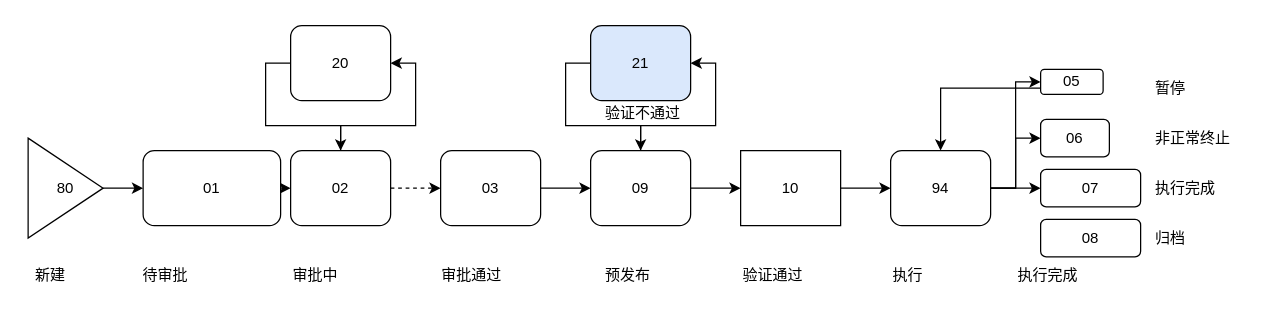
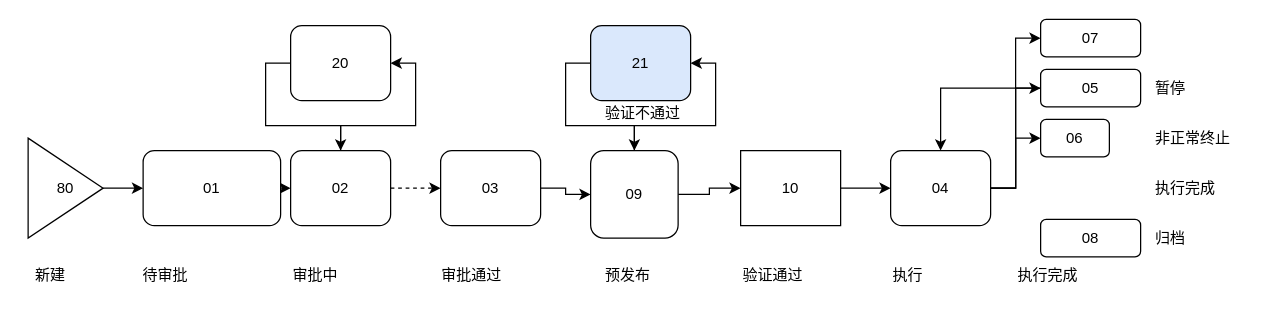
- <mxCell id="33" value="05" style="rounded=1;whiteSpace=wrap;html=1;" vertex="1" parent="1"><mxGeometry x="832" y="55" width="50" height="20" as="geometry" /></mxCell>
+ <mxCell id="33" value="05" style="rounded=1;whiteSpace=wrap;html=1;" vertex="1" parent="1"><mxGeometry x="832" y="55" width="80" height="30" as="geometry" /></mxCell>
- <mxCell id="20" value="09" style="rounded=1;whiteSpace=wrap;html=1;" vertex="1" parent="1"><mxGeometry x="472" y="120" width="80" height="60" as="geometry" /></mxCell>
+ <mxCell id="20" value="09" style="rounded=1;whiteSpace=wrap;html=1;" vertex="1" parent="1"><mxGeometry x="472" y="120" width="70" height="70" as="geometry" /></mxCell>
- <mxCell id="30" value="94" style="rounded=1;whiteSpace=wrap;html=1;" vertex="1" parent="1"><mxGeometry x="712" y="120" width="80" height="60" as="geometry" /></mxCell>
+ <mxCell id="30" value="04" style="rounded=1;whiteSpace=wrap;html=1;" vertex="1" parent="1"><mxGeometry x="712" y="120" width="80" height="60" as="geometry" /></mxCell>
- <mxCell id="37" value="07" style="rounded=1;whiteSpace=wrap;html=1;" vertex="1" parent="1"><mxGeometry x="832" y="135" width="80" height="30" as="geometry" /></mxCell>
+ <mxCell id="37" value="07" style="rounded=1;whiteSpace=wrap;html=1;" vertex="1" parent="1"><mxGeometry x="832" y="15" width="80" height="30" as="geometry" /></mxCell>
